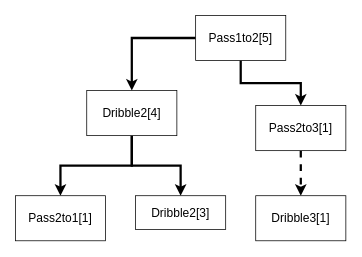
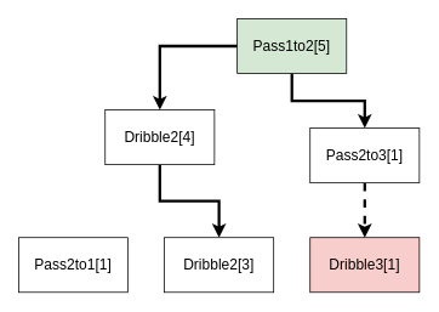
- <mxCell id="4" value="Pass1to2[5]" style="rounded=0;whiteSpace=wrap;html=1;fontSize=16;" vertex="1" parent="1"><mxGeometry x="260" y="20" width="120" height="60" as="geometry" /></mxCell>
+ <mxCell id="4" value="Pass1to2[5]" style="rounded=0;whiteSpace=wrap;html=1;fontSize=16;fillColor=#d5e8d4;" vertex="1" parent="1"><mxGeometry x="260" y="20" width="120" height="60" as="geometry" /></mxCell>
- <mxCell id="6" style="edgeStyle=orthogonalEdgeStyle;rounded=0;orthogonalLoop=1;jettySize=auto;html=1;exitX=0.5;exitY=1;exitDx=0;exitDy=0;entryX=0.5;entryY=0;entryDx=0;entryDy=0;strokeWidth=3;fontSize=16;" edge="1" parent="1" source="7" target="10"><mxGeometry relative="1" as="geometry" /></mxCell>
- <mxCell id="11" value="Dribble2[3]" style="rounded=0;whiteSpace=wrap;html=1;fontSize=16;" vertex="1" parent="1"><mxGeometry x="180" y="260" width="120" height="45" as="geometry" /></mxCell>
+ <mxCell id="11" value="Dribble2[3]" style="rounded=0;whiteSpace=wrap;html=1;fontSize=16;" vertex="1" parent="1"><mxGeometry x="180" y="260" width="120" height="60" as="geometry" /></mxCell>
- <mxCell id="12" value="Dribble3[1]" style="rounded=0;whiteSpace=wrap;html=1;fontSize=16;" vertex="1" parent="1"><mxGeometry x="340" y="260" width="120" height="60" as="geometry" /></mxCell>
+ <mxCell id="12" value="Dribble3[1]" style="rounded=0;whiteSpace=wrap;html=1;fontSize=16;fillColor=#f8cecc;" vertex="1" parent="1"><mxGeometry x="340" y="260" width="120" height="60" as="geometry" /></mxCell>
